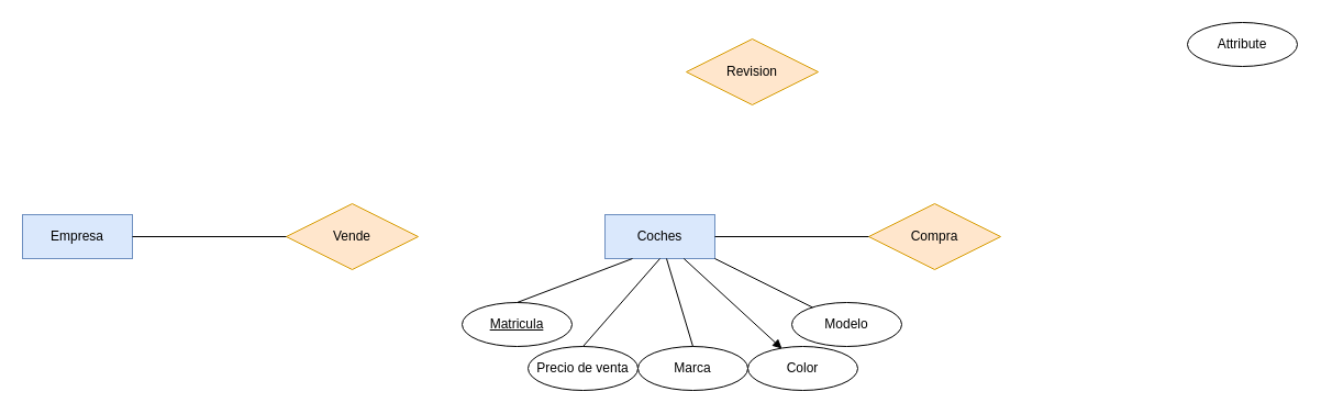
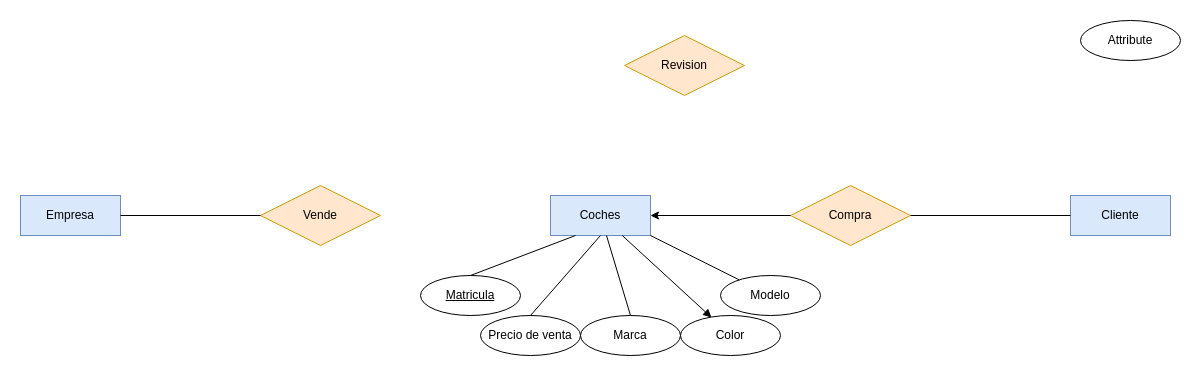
- <mxCell id="10" value="" style="endArrow=none;html=1;rounded=0;entryX=1;entryY=0.5;entryDx=0;entryDy=0;" edge="1" parent="1" source="5" target="3"><mxGeometry width="50" height="50" relative="1" as="geometry"><mxPoint x="660" y="425" as="sourcePoint" /><mxPoint x="710" y="375" as="targetPoint" /></mxGeometry></mxCell>
+ <mxCell id="10" value="" style="endArrow=classic;html=1;rounded=0;entryX=1;entryY=0.5;entryDx=0;entryDy=0;" edge="1" parent="1" source="5" target="3"><mxGeometry width="50" height="50" relative="1" as="geometry"><mxPoint x="660" y="425" as="sourcePoint" /><mxPoint x="710" y="375" as="targetPoint" /></mxGeometry></mxCell>
+ <mxCell id="9" value="" style="endArrow=none;html=1;rounded=0;entryX=0;entryY=0.5;entryDx=0;entryDy=0;" edge="1" parent="1" source="5" target="2"><mxGeometry width="50" height="50" relative="1" as="geometry"><mxPoint x="660" y="425" as="sourcePoint" /><mxPoint x="1060" y="245" as="targetPoint" /></mxGeometry></mxCell>
+ <mxCell id="2" value="Cliente" style="whiteSpace=wrap;html=1;align=center;fillColor=#dae8fc;strokeColor=#6c8ebf;" vertex="1" parent="1"><mxGeometry x="1070" y="195" width="100" height="40" as="geometry" /></mxCell>
